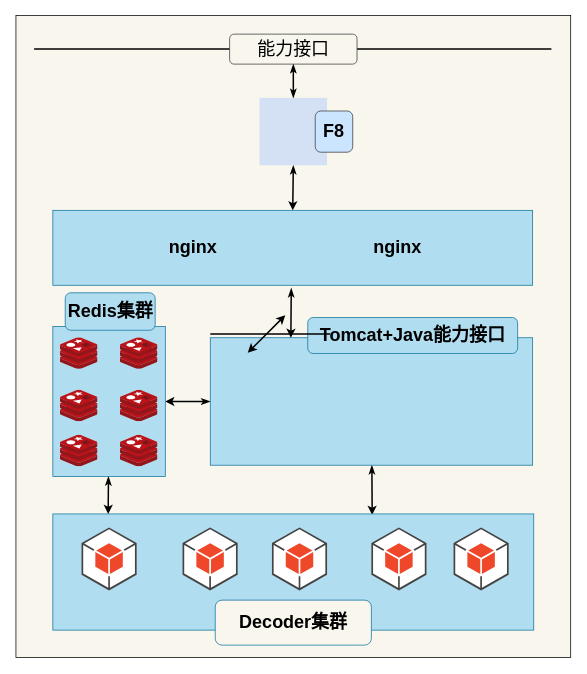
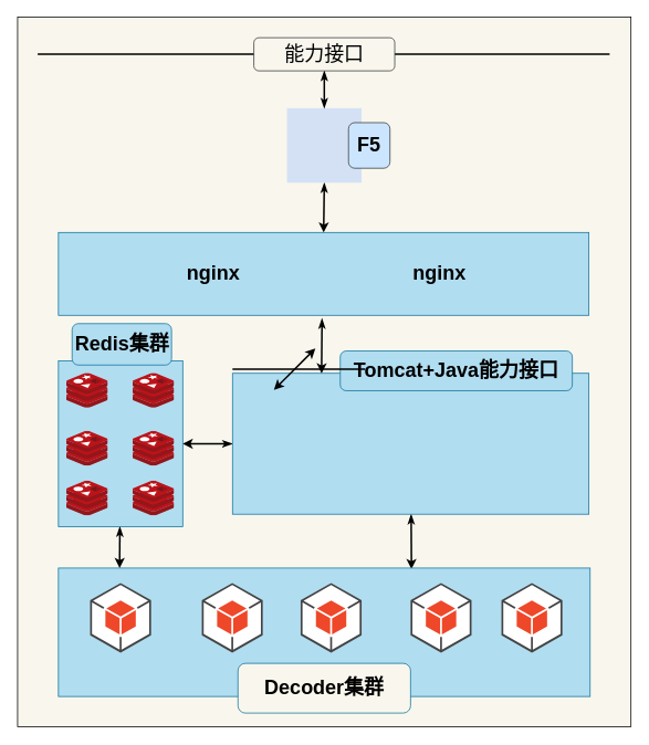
- <mxCell id="37" value="&lt;b&gt;F8&lt;/b&gt;" style="rounded=1;whiteSpace=wrap;html=1;shadow=0;glass=0;labelBackgroundColor=none;sketch=0;strokeColor=#36393d;fillColor=#cce5ff;fontSize=24;" vertex="1" parent="1"><mxGeometry x="420" y="147.5" width="50" height="55" as="geometry" /></mxCell>
+ <mxCell id="37" value="&lt;b&gt;F5&lt;/b&gt;" style="rounded=1;whiteSpace=wrap;html=1;shadow=0;glass=0;labelBackgroundColor=none;sketch=0;strokeColor=#36393d;fillColor=#cce5ff;fontSize=24;" vertex="1" parent="1"><mxGeometry x="420" y="147.5" width="50" height="55" as="geometry" /></mxCell>
